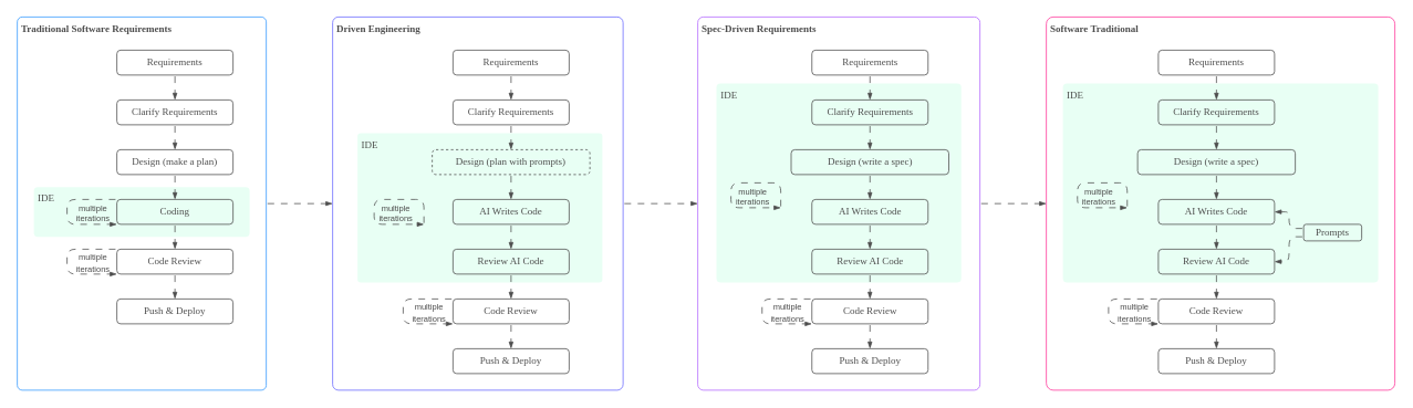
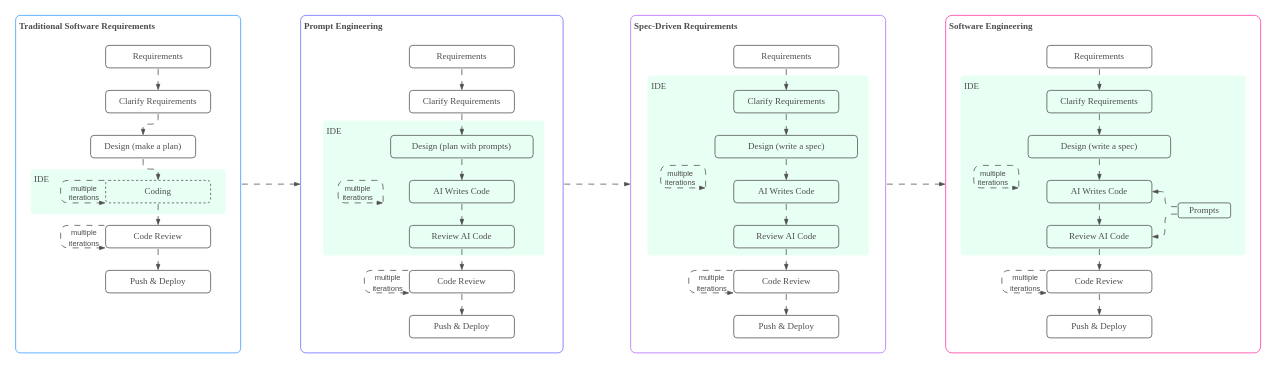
- <mxCell id="6" value="&lt;b&gt;&amp;nbsp;Driven Engineering&lt;/b&gt;" style="rounded=1;whiteSpace=wrap;html=1;fillColor=none;strokeColor=#6666FF;labelBackgroundColor=none;fontColor=#4D4D4D;align=left;verticalAlign=top;arcSize=2;fontFamily=Verdana;" parent="1" vertex="1"><mxGeometry x="400" y="20" width="350" height="450" as="geometry" /></mxCell>
+ <mxCell id="6" value="&lt;b&gt;&amp;nbsp;Prompt Engineering&lt;/b&gt;" style="rounded=1;whiteSpace=wrap;html=1;fillColor=none;strokeColor=#6666FF;labelBackgroundColor=none;fontColor=#4D4D4D;align=left;verticalAlign=top;arcSize=2;fontFamily=Verdana;" parent="1" vertex="1"><mxGeometry x="400" y="20" width="350" height="450" as="geometry" /></mxCell>
- <mxCell id="9" value="&lt;b&gt;&amp;nbsp;Software Traditional&lt;/b&gt;" style="rounded=1;whiteSpace=wrap;html=1;fillColor=none;strokeColor=#FF3399;labelBackgroundColor=none;fontColor=#4D4D4D;align=left;verticalAlign=top;arcSize=2;fontFamily=Verdana;" parent="1" vertex="1"><mxGeometry x="1260" y="20" width="420" height="450" as="geometry" /></mxCell>
+ <mxCell id="9" value="&lt;b&gt;&amp;nbsp;Software Engineering&lt;/b&gt;" style="rounded=1;whiteSpace=wrap;html=1;fillColor=none;strokeColor=#FF3399;labelBackgroundColor=none;fontColor=#4D4D4D;align=left;verticalAlign=top;arcSize=2;fontFamily=Verdana;" parent="1" vertex="1"><mxGeometry x="1260" y="20" width="420" height="450" as="geometry" /></mxCell>
- <mxCell id="15" value="Design (make a plan)" style="rounded=1;whiteSpace=wrap;html=1;strokeColor=#4D4D4D;fillColor=none;fontColor=#4D4D4D;fontFamily=Verdana;" parent="1" vertex="1"><mxGeometry x="140" y="180" width="140" height="30" as="geometry" /></mxCell>
+ <mxCell id="15" value="Design (make a plan)" style="rounded=1;whiteSpace=wrap;html=1;strokeColor=#4D4D4D;fillColor=none;fontColor=#4D4D4D;fontFamily=Verdana;" parent="1" vertex="1"><mxGeometry x="120" y="180" width="140" height="30" as="geometry" /></mxCell>
- <mxCell id="31" value="Design (plan with prompts)" style="rounded=1;whiteSpace=wrap;html=1;strokeColor=#4D4D4D;fillColor=none;fontColor=#4D4D4D;fontFamily=Verdana;dashed=1;" parent="1" vertex="1"><mxGeometry x="520" y="180" width="190" height="30" as="geometry" /></mxCell>
+ <mxCell id="31" value="Design (plan with prompts)" style="rounded=1;whiteSpace=wrap;html=1;strokeColor=#4D4D4D;fillColor=none;fontColor=#4D4D4D;fontFamily=Verdana;" parent="1" vertex="1"><mxGeometry x="520" y="180" width="190" height="30" as="geometry" /></mxCell>
- <mxCell id="17" value="Coding" style="rounded=1;whiteSpace=wrap;html=1;strokeColor=#4D4D4D;fillColor=none;fontColor=#4D4D4D;fontFamily=Verdana;" parent="1" vertex="1"><mxGeometry x="140" y="240" width="140" height="30" as="geometry" /></mxCell>
+ <mxCell id="17" value="Coding" style="rounded=1;whiteSpace=wrap;html=1;strokeColor=#4D4D4D;fillColor=none;fontColor=#4D4D4D;fontFamily=Verdana;dashed=1;" parent="1" vertex="1"><mxGeometry x="140" y="240" width="140" height="30" as="geometry" /></mxCell>
